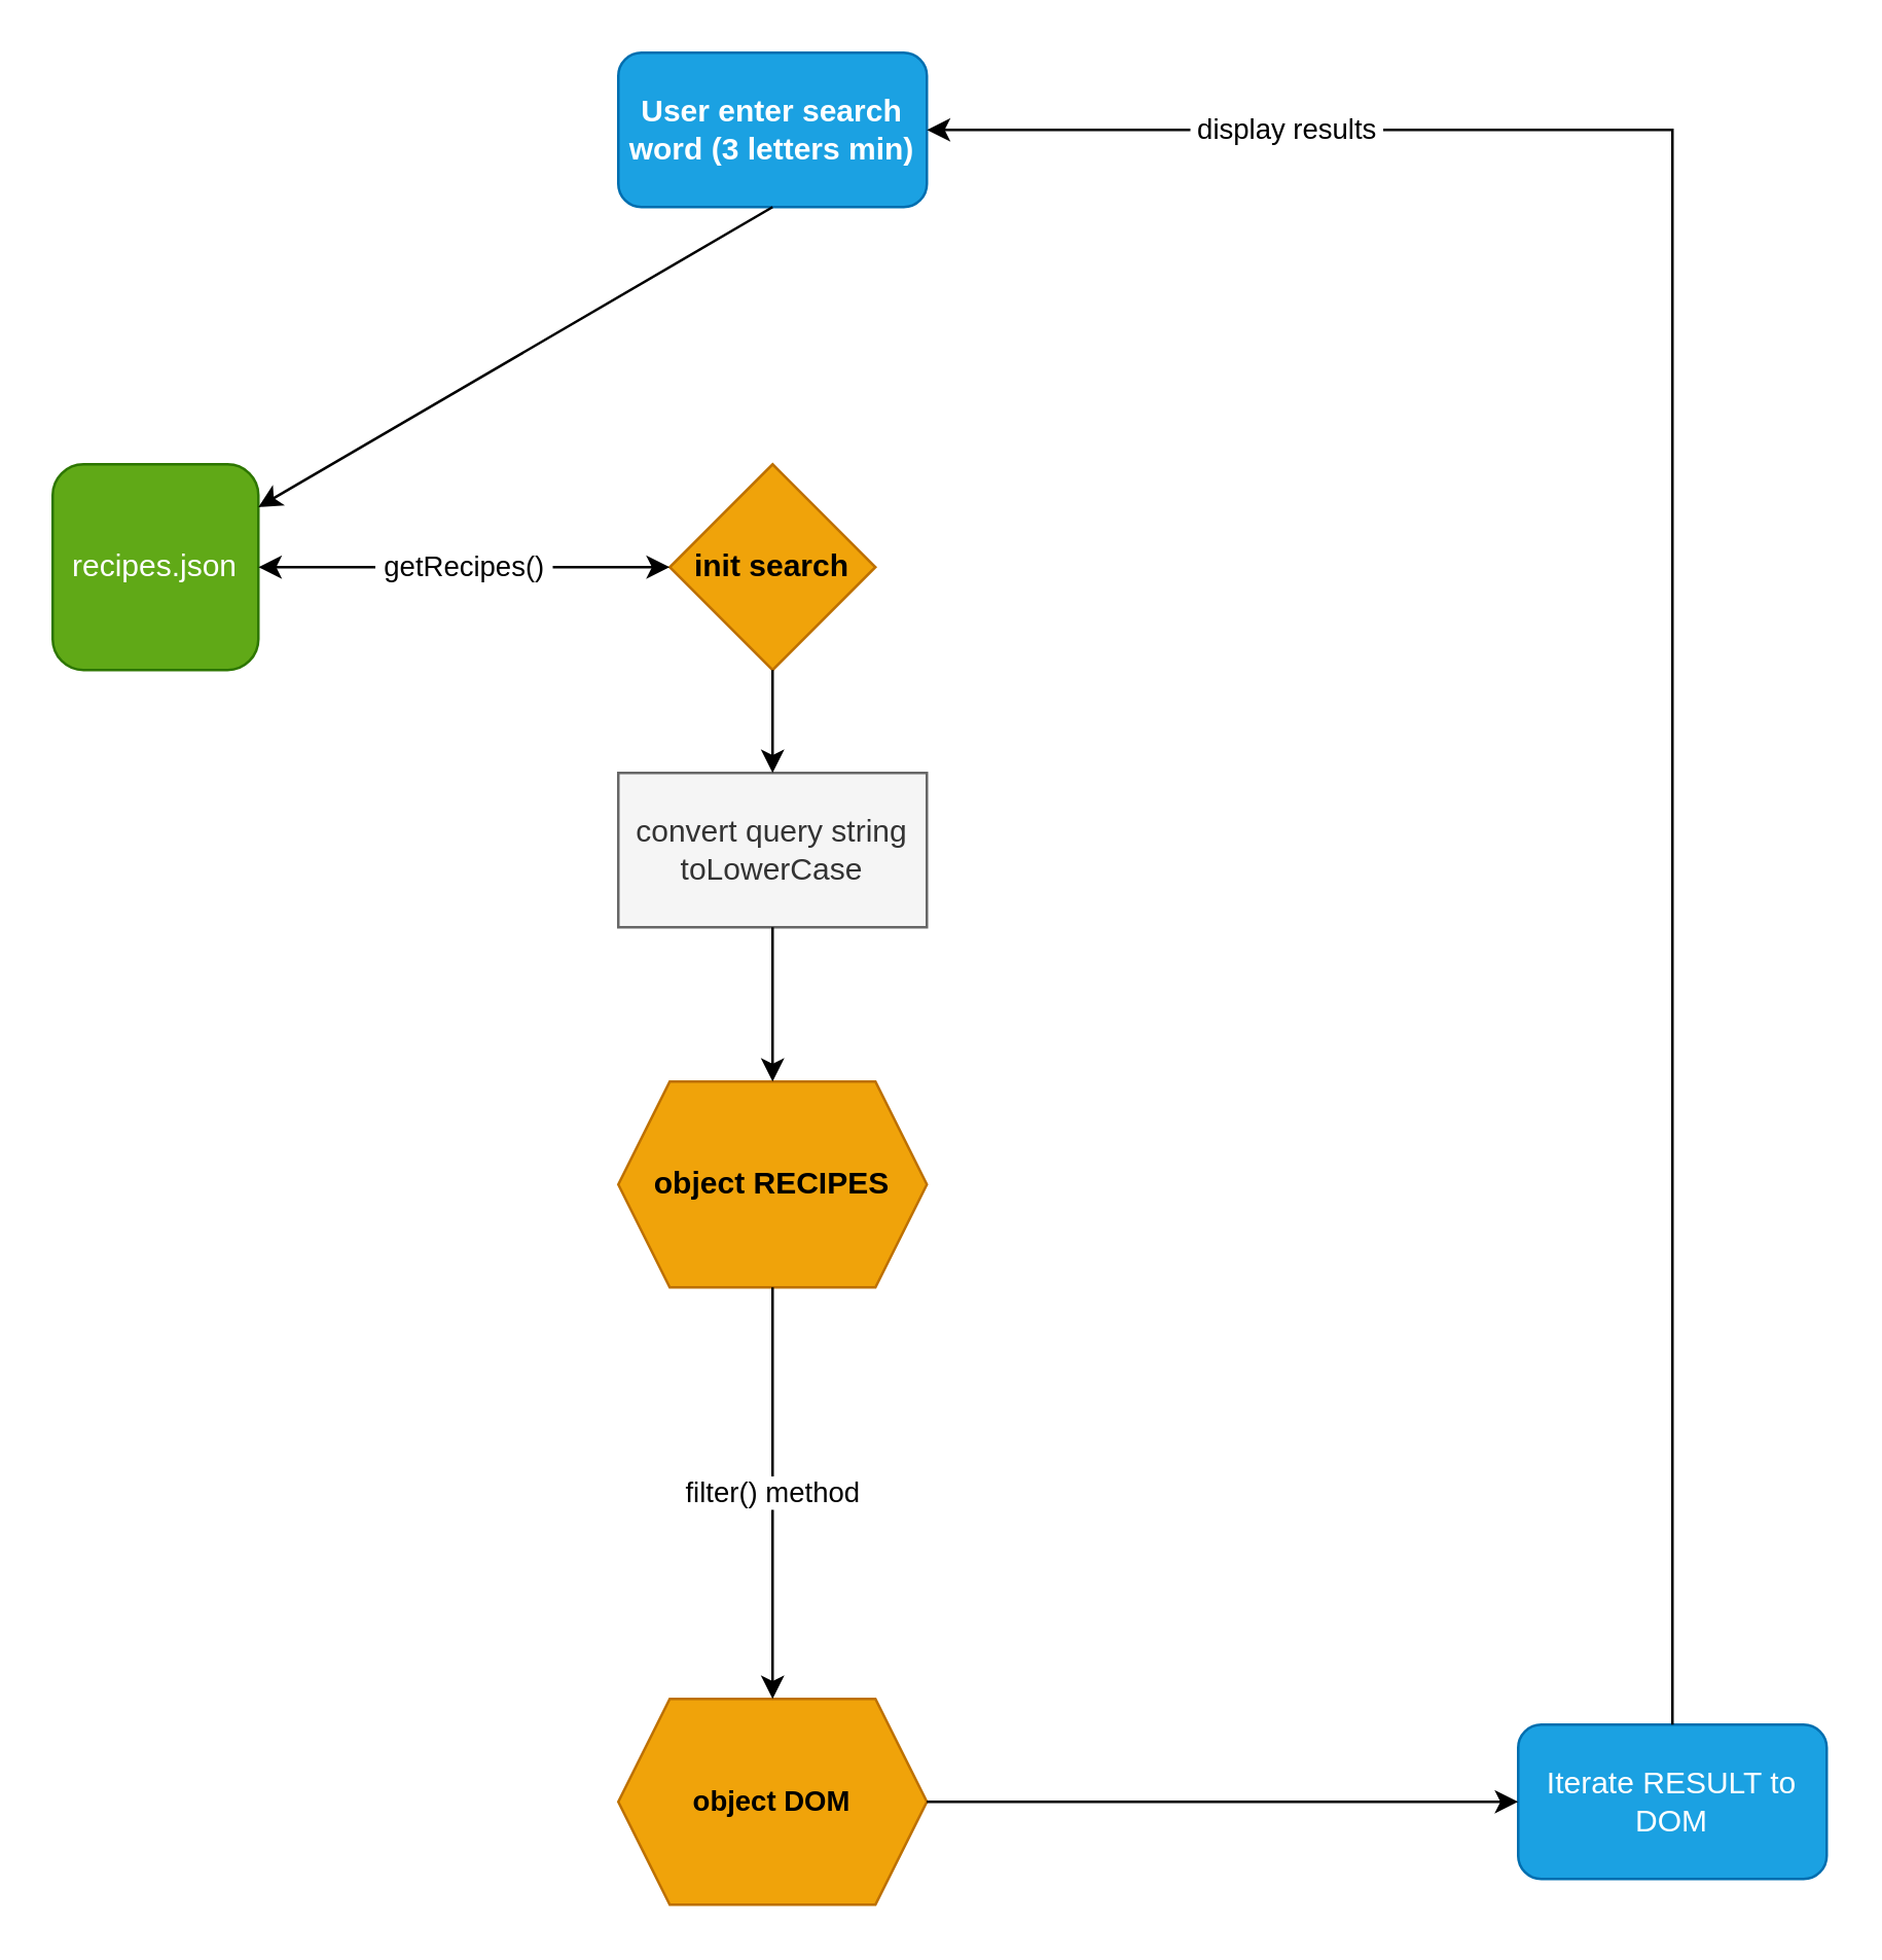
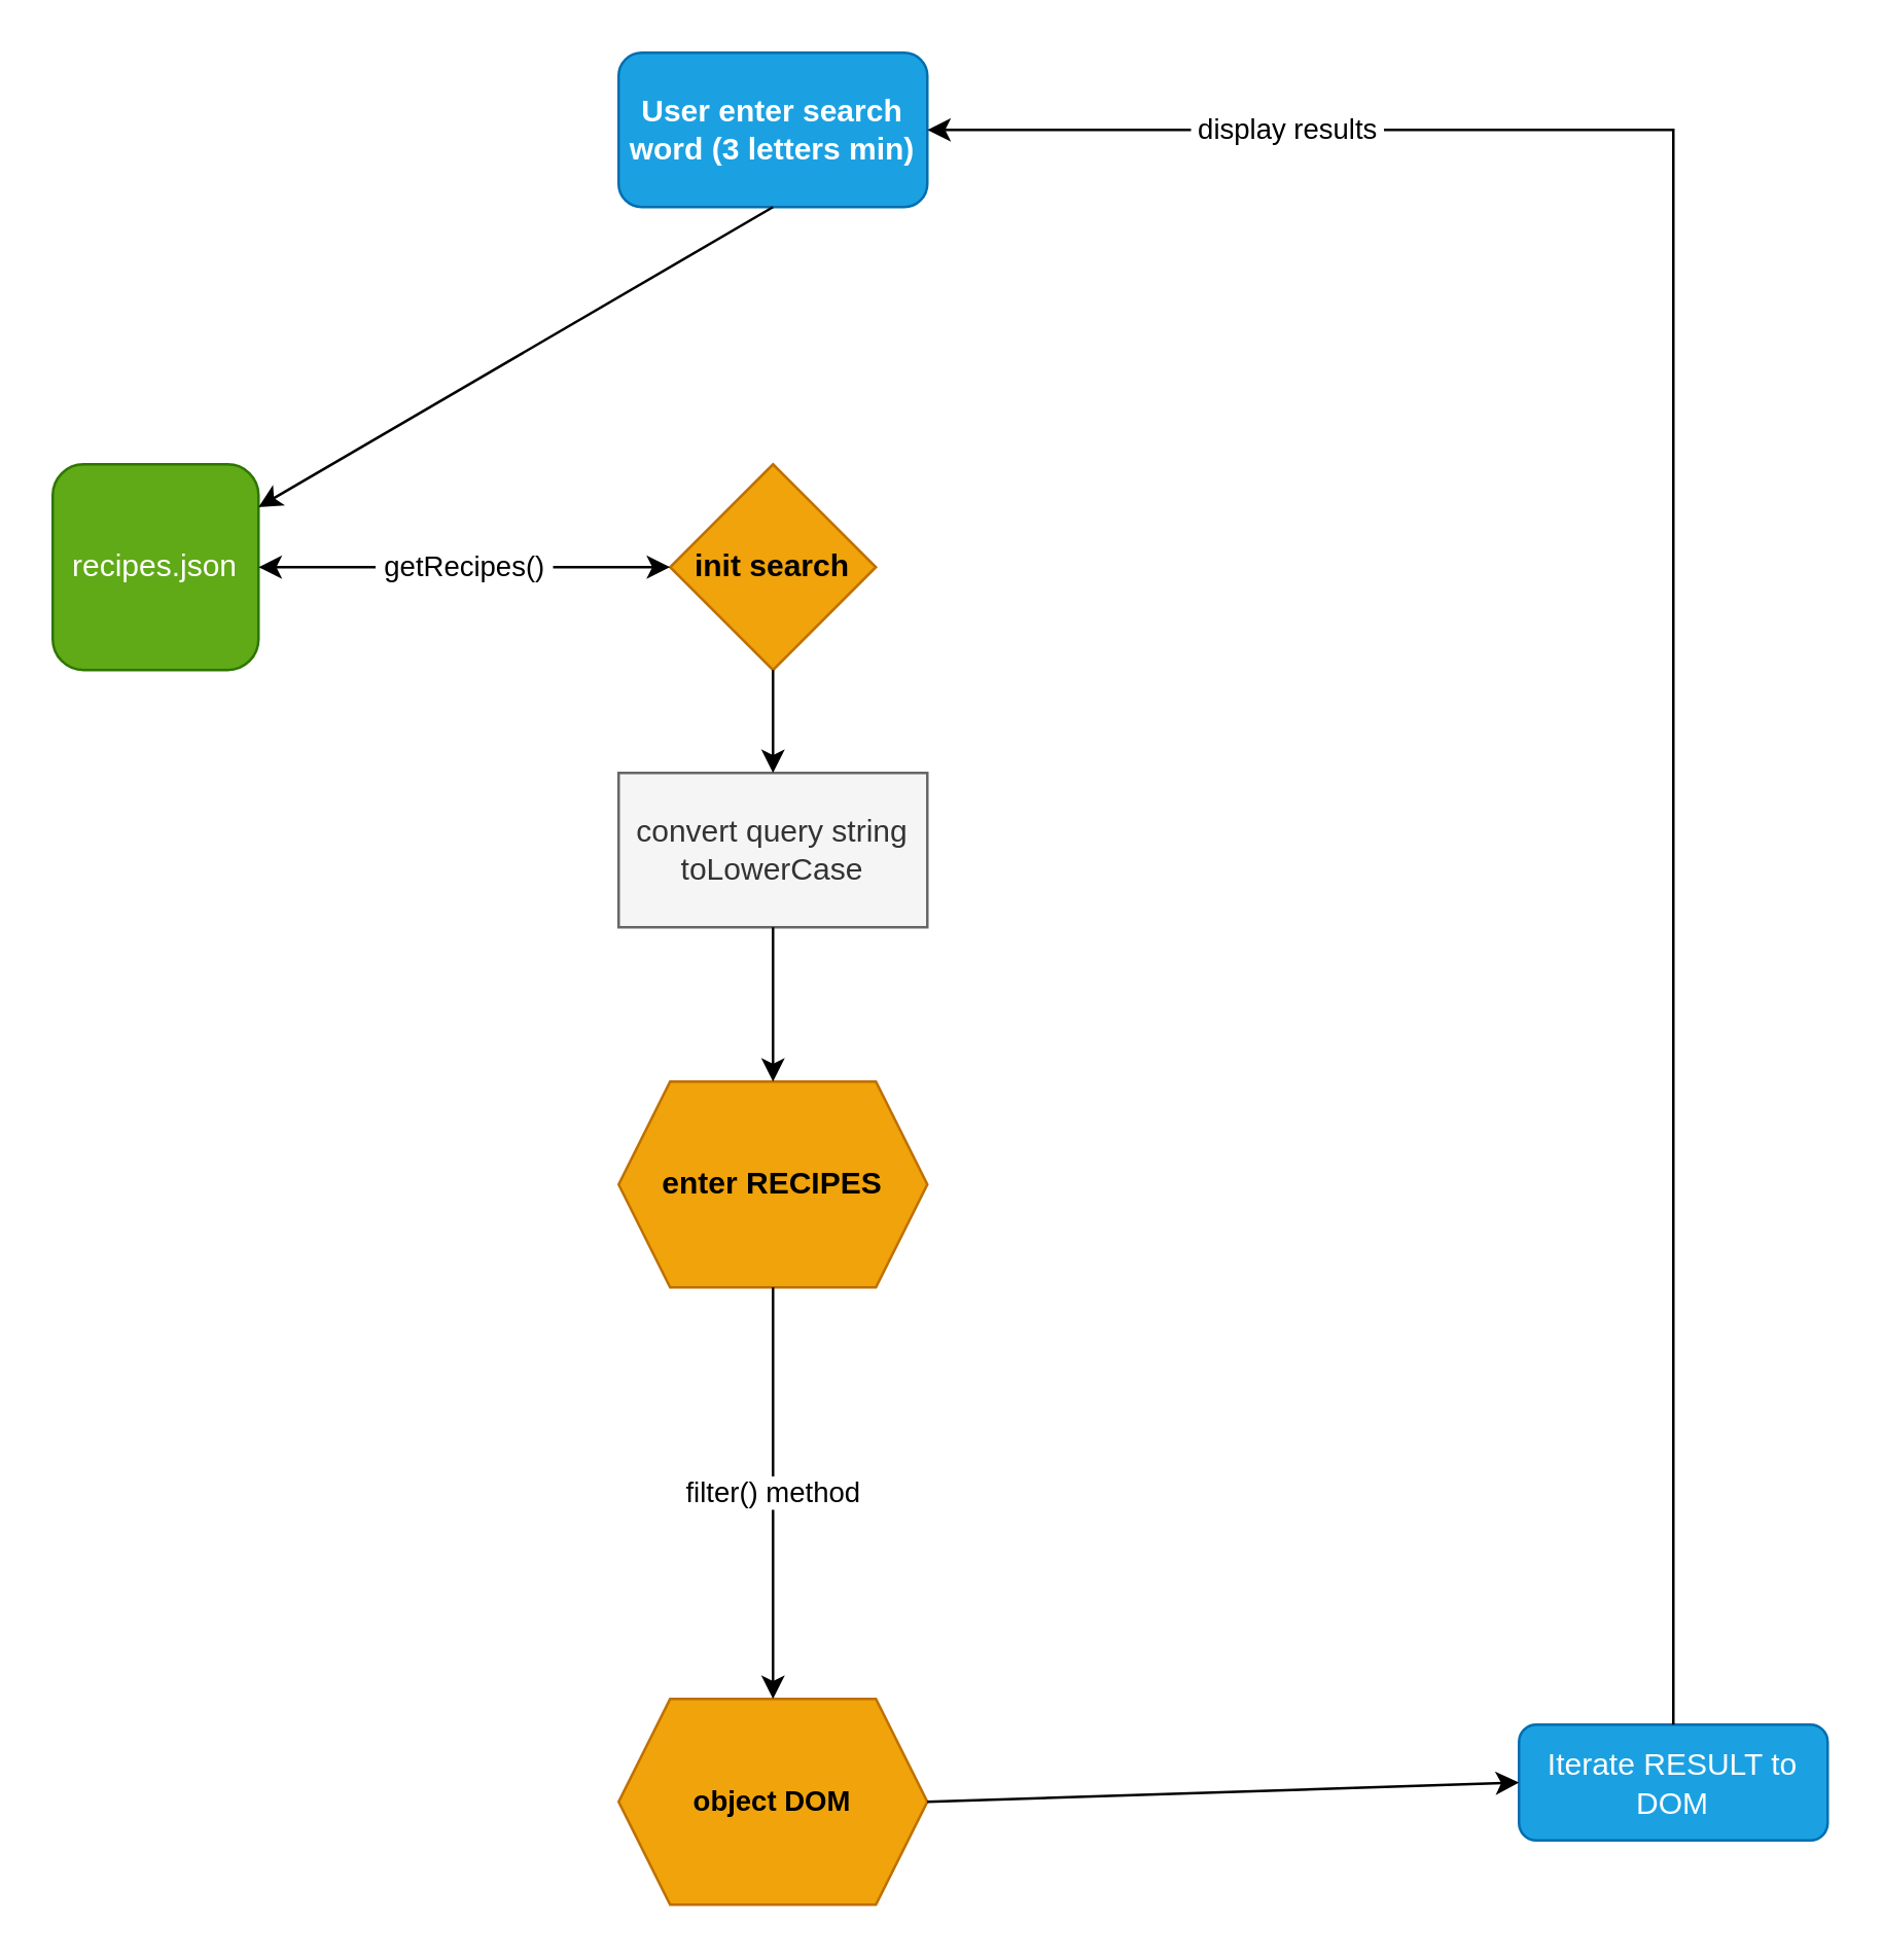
- <mxCell id="6" value="object RECIPES" style="shape=hexagon;perimeter=hexagonPerimeter2;whiteSpace=wrap;html=1;fixedSize=1;fillColor=#f0a30a;strokeColor=#BD7000;fontStyle=1;fontColor=#000000;" parent="1" vertex="1"><mxGeometry x="240" y="420" width="120" height="80" as="geometry" /></mxCell>
+ <mxCell id="6" value="enter RECIPES" style="shape=hexagon;perimeter=hexagonPerimeter2;whiteSpace=wrap;html=1;fixedSize=1;fillColor=#f0a30a;strokeColor=#BD7000;fontStyle=1;fontColor=#000000;" parent="1" vertex="1"><mxGeometry x="240" y="420" width="120" height="80" as="geometry" /></mxCell>
- <mxCell id="7" value="Iterate RESULT to DOM" style="rounded=1;whiteSpace=wrap;html=1;fillColor=#1ba1e2;fontColor=#ffffff;strokeColor=#006EAF;" parent="1" vertex="1"><mxGeometry x="590" y="670" width="120" height="60" as="geometry" /></mxCell>
+ <mxCell id="7" value="Iterate RESULT to DOM" style="rounded=1;whiteSpace=wrap;html=1;fillColor=#1ba1e2;fontColor=#ffffff;strokeColor=#006EAF;" parent="1" vertex="1"><mxGeometry x="590" y="670" width="120" height="45" as="geometry" /></mxCell>
